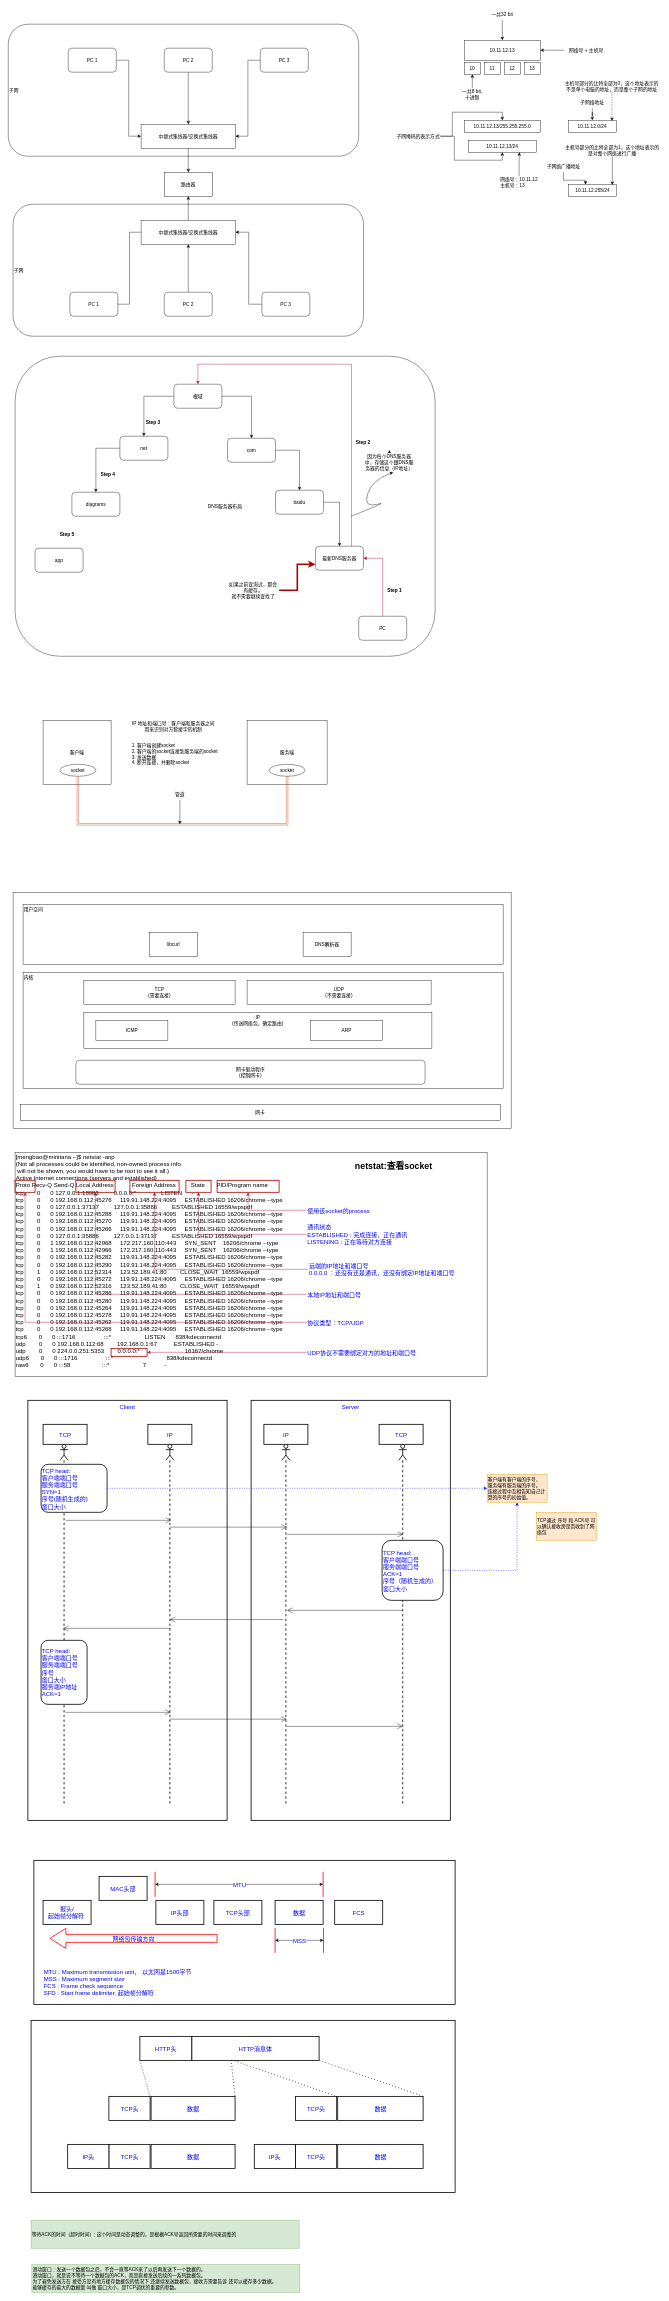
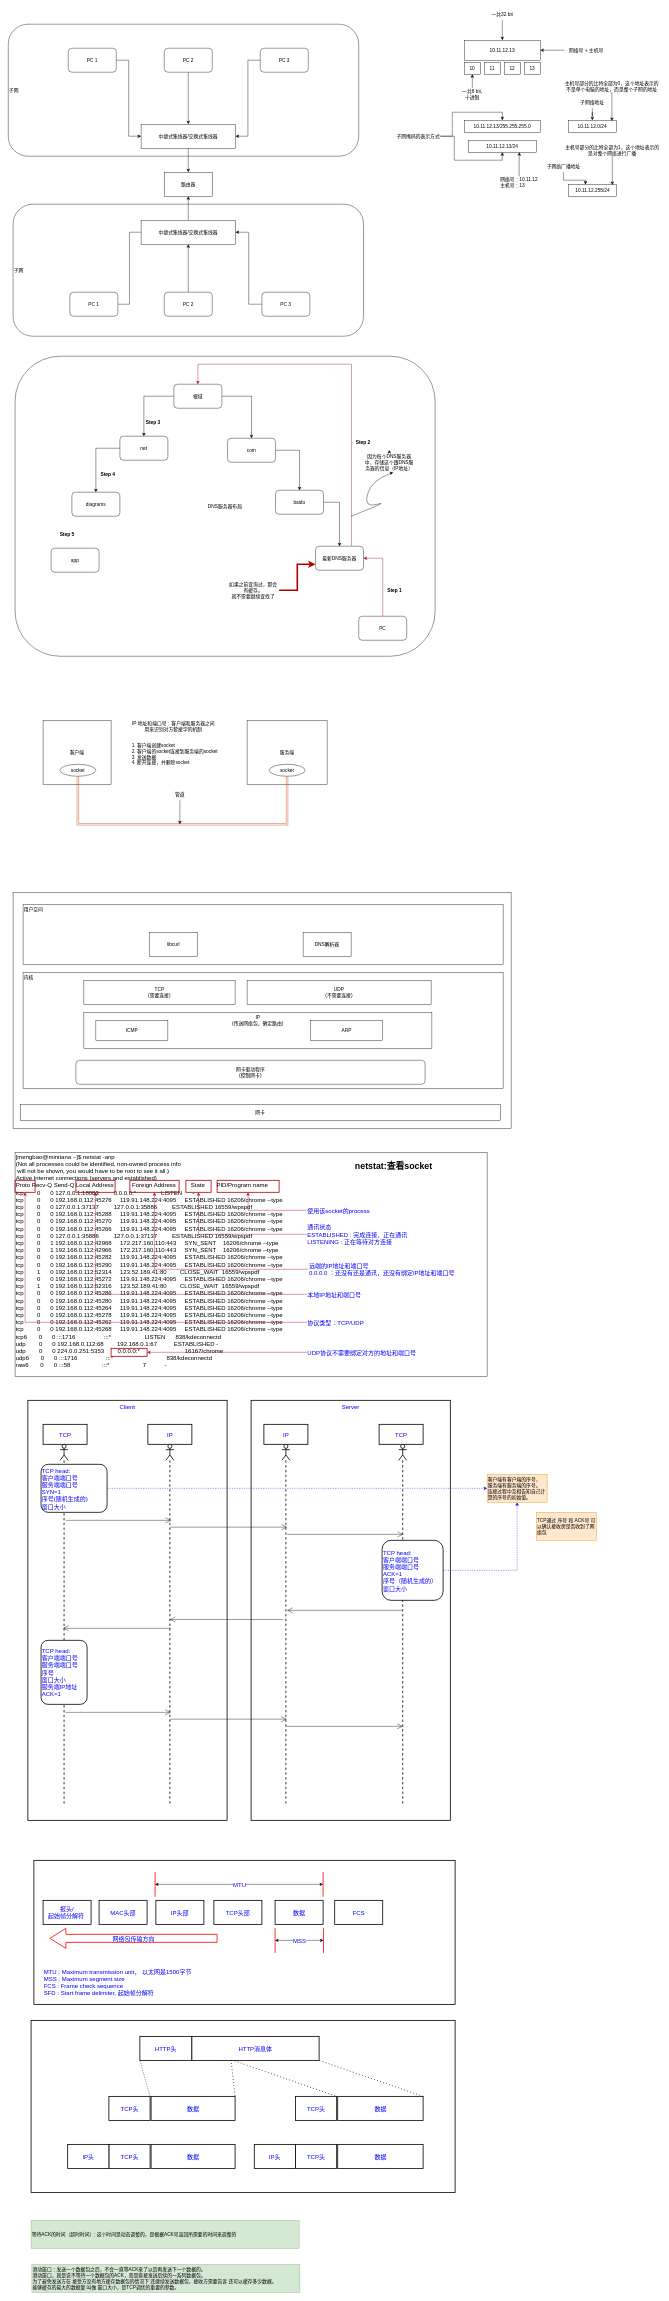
- <mxCell id="43" style="edgeStyle=orthogonalEdgeStyle;rounded=0;orthogonalLoop=1;jettySize=auto;html=1;entryX=0.908;entryY=0.067;entryDx=0;entryDy=0;entryPerimeter=0;dashed=1;" parent="1" source="44" target="42" edge="1"><mxGeometry relative="1" as="geometry" /></mxCell>
+ <mxCell id="43" style="edgeStyle=orthogonalEdgeStyle;rounded=0;orthogonalLoop=1;jettySize=auto;html=1;entryX=0.908;entryY=0.067;entryDx=0;entryDy=0;entryPerimeter=0;" parent="1" source="44" target="42" edge="1"><mxGeometry relative="1" as="geometry" /></mxCell>
- <mxCell id="62" value="app" style="rounded=1;whiteSpace=wrap;html=1;shadow=0;strokeColor=default;" parent="1" vertex="1"><mxGeometry x="87" y="1370" width="120" height="60" as="geometry" /></mxCell>
+ <mxCell id="62" value="app" style="rounded=1;whiteSpace=wrap;html=1;shadow=0;strokeColor=default;" parent="1" vertex="1"><mxGeometry x="127" y="1370" width="120" height="60" as="geometry" /></mxCell>
- <mxCell id="142" value="MAC头部" style="rounded=0;whiteSpace=wrap;html=1;shadow=0;fontSize=15;fontColor=#0000FF;strokeColor=default;strokeWidth=2;fillColor=default;" parent="1" vertex="1"><mxGeometry x="247" y="4690" width="120" height="60" as="geometry" /></mxCell>
+ <mxCell id="142" value="MAC头部" style="rounded=0;whiteSpace=wrap;html=1;shadow=0;fontSize=15;fontColor=#0000FF;strokeColor=default;strokeWidth=2;fillColor=default;" parent="1" vertex="1"><mxGeometry x="247" y="4750" width="120" height="60" as="geometry" /></mxCell>
